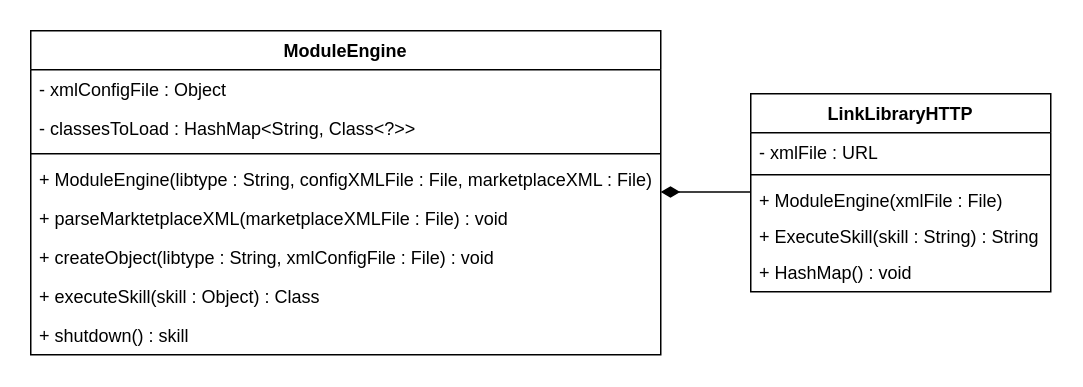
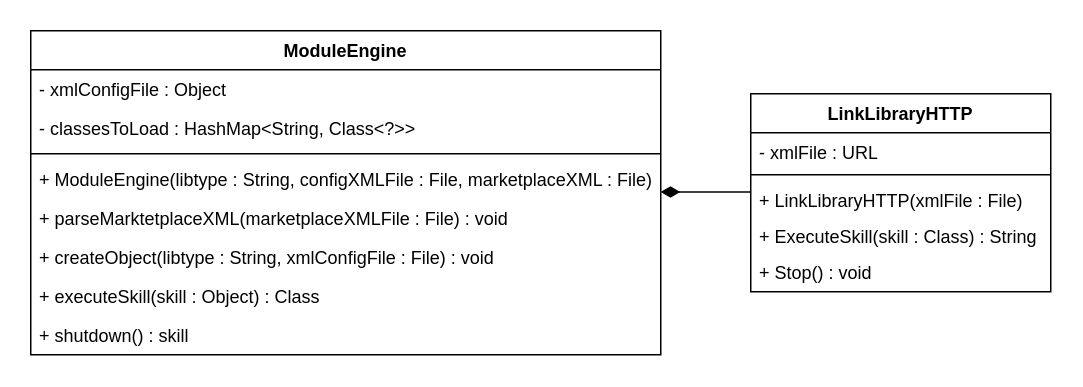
- <mxCell id="14" value="+ ModuleEngine(xmlFile : File)" style="text;strokeColor=none;fillColor=none;align=left;verticalAlign=top;spacingLeft=4;spacingRight=4;overflow=hidden;rotatable=0;points=[[0,0.5],[1,0.5]];portConstraint=eastwest;whiteSpace=wrap;html=1;" parent="11" vertex="1"><mxGeometry y="58" width="200" height="24" as="geometry" /></mxCell>
+ <mxCell id="14" value="+ LinkLibraryHTTP(xmlFile : File)" style="text;strokeColor=none;fillColor=none;align=left;verticalAlign=top;spacingLeft=4;spacingRight=4;overflow=hidden;rotatable=0;points=[[0,0.5],[1,0.5]];portConstraint=eastwest;whiteSpace=wrap;html=1;" parent="11" vertex="1"><mxGeometry y="58" width="200" height="24" as="geometry" /></mxCell>
- <mxCell id="15" value="+ ExecuteSkill(skill : String) : String" style="text;strokeColor=none;fillColor=none;align=left;verticalAlign=top;spacingLeft=4;spacingRight=4;overflow=hidden;rotatable=0;points=[[0,0.5],[1,0.5]];portConstraint=eastwest;whiteSpace=wrap;html=1;" parent="11" vertex="1"><mxGeometry y="82" width="200" height="24" as="geometry" /></mxCell>
+ <mxCell id="15" value="+ ExecuteSkill(skill : Class) : String" style="text;strokeColor=none;fillColor=none;align=left;verticalAlign=top;spacingLeft=4;spacingRight=4;overflow=hidden;rotatable=0;points=[[0,0.5],[1,0.5]];portConstraint=eastwest;whiteSpace=wrap;html=1;" parent="11" vertex="1"><mxGeometry y="82" width="200" height="24" as="geometry" /></mxCell>
- <mxCell id="16" value="+ HashMap() : void" style="text;strokeColor=none;fillColor=none;align=left;verticalAlign=top;spacingLeft=4;spacingRight=4;overflow=hidden;rotatable=0;points=[[0,0.5],[1,0.5]];portConstraint=eastwest;whiteSpace=wrap;html=1;" parent="11" vertex="1"><mxGeometry y="106" width="200" height="26" as="geometry" /></mxCell>
+ <mxCell id="16" value="+ Stop() : void" style="text;strokeColor=none;fillColor=none;align=left;verticalAlign=top;spacingLeft=4;spacingRight=4;overflow=hidden;rotatable=0;points=[[0,0.5],[1,0.5]];portConstraint=eastwest;whiteSpace=wrap;html=1;" parent="11" vertex="1"><mxGeometry y="106" width="200" height="26" as="geometry" /></mxCell>
